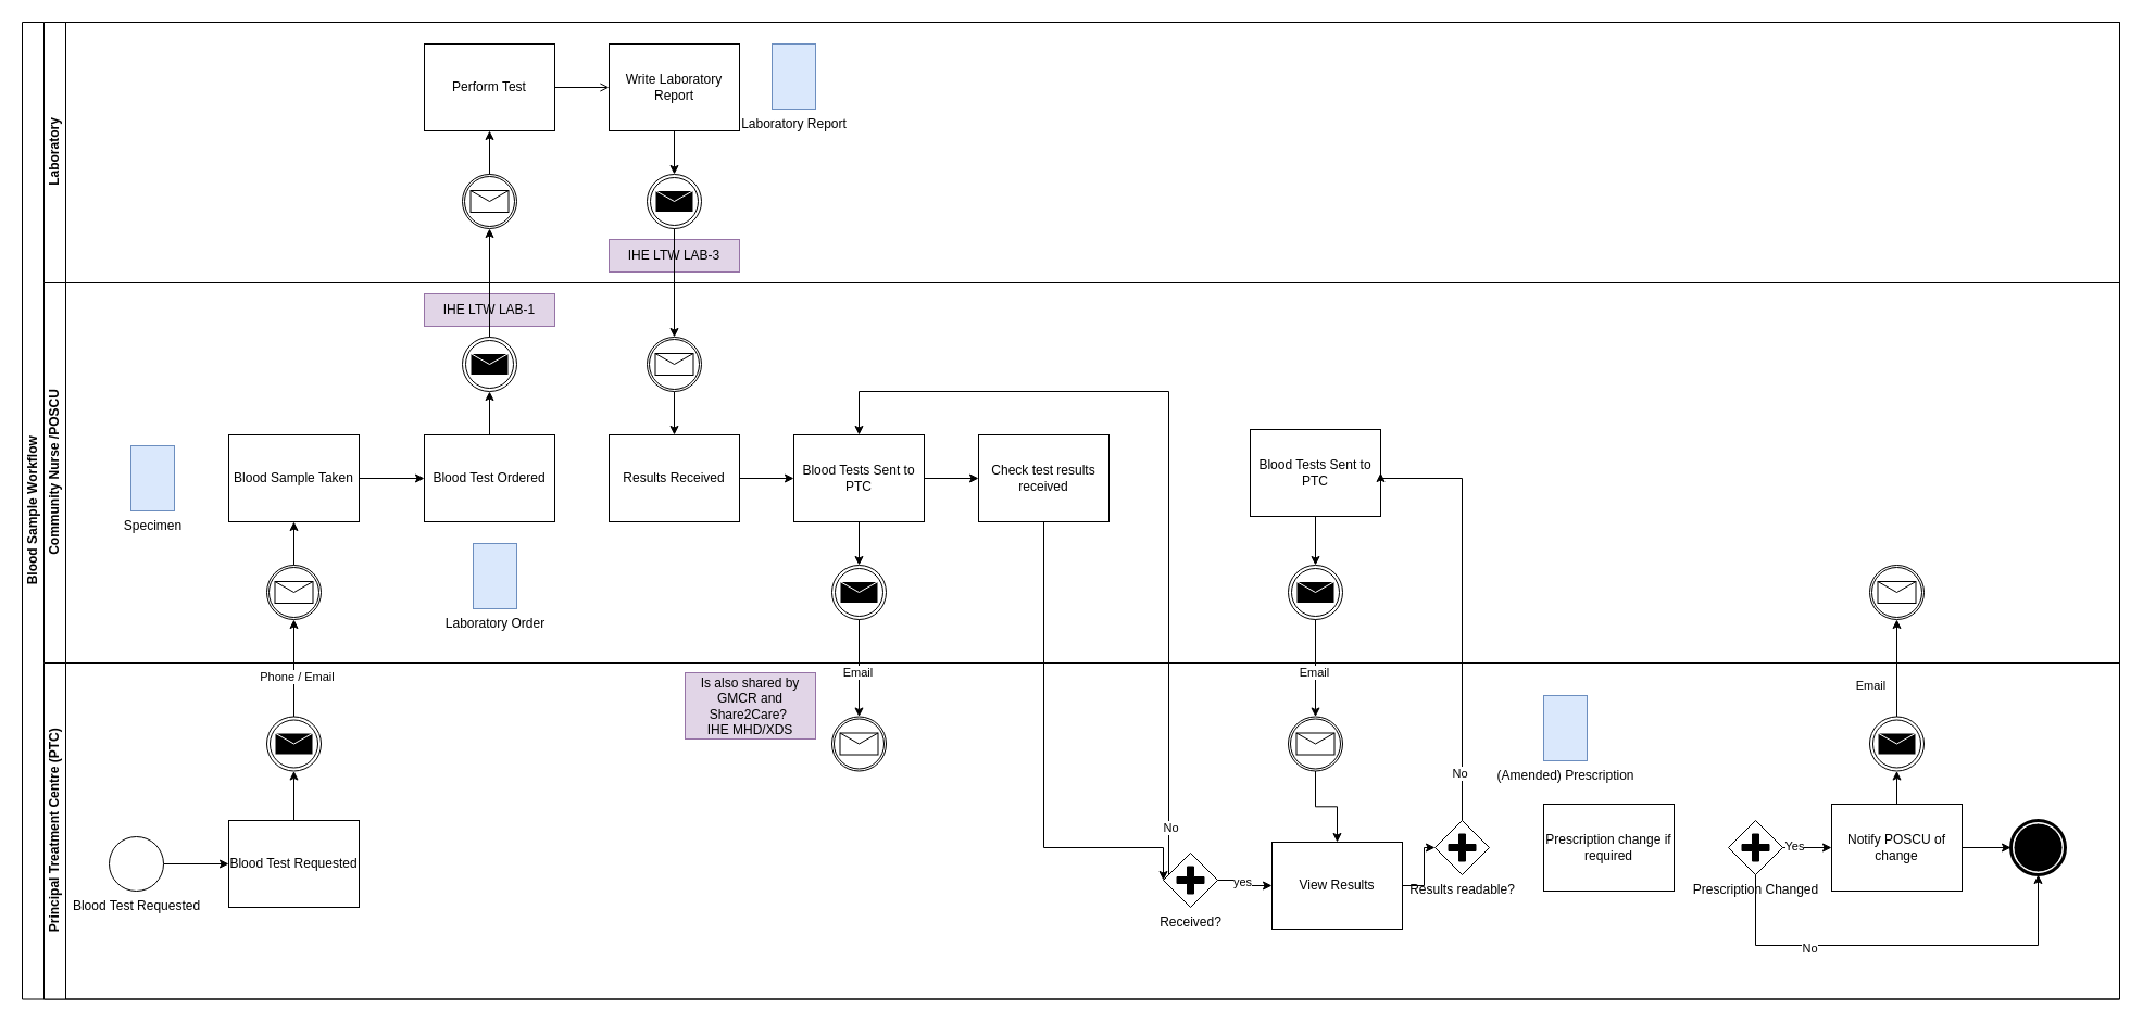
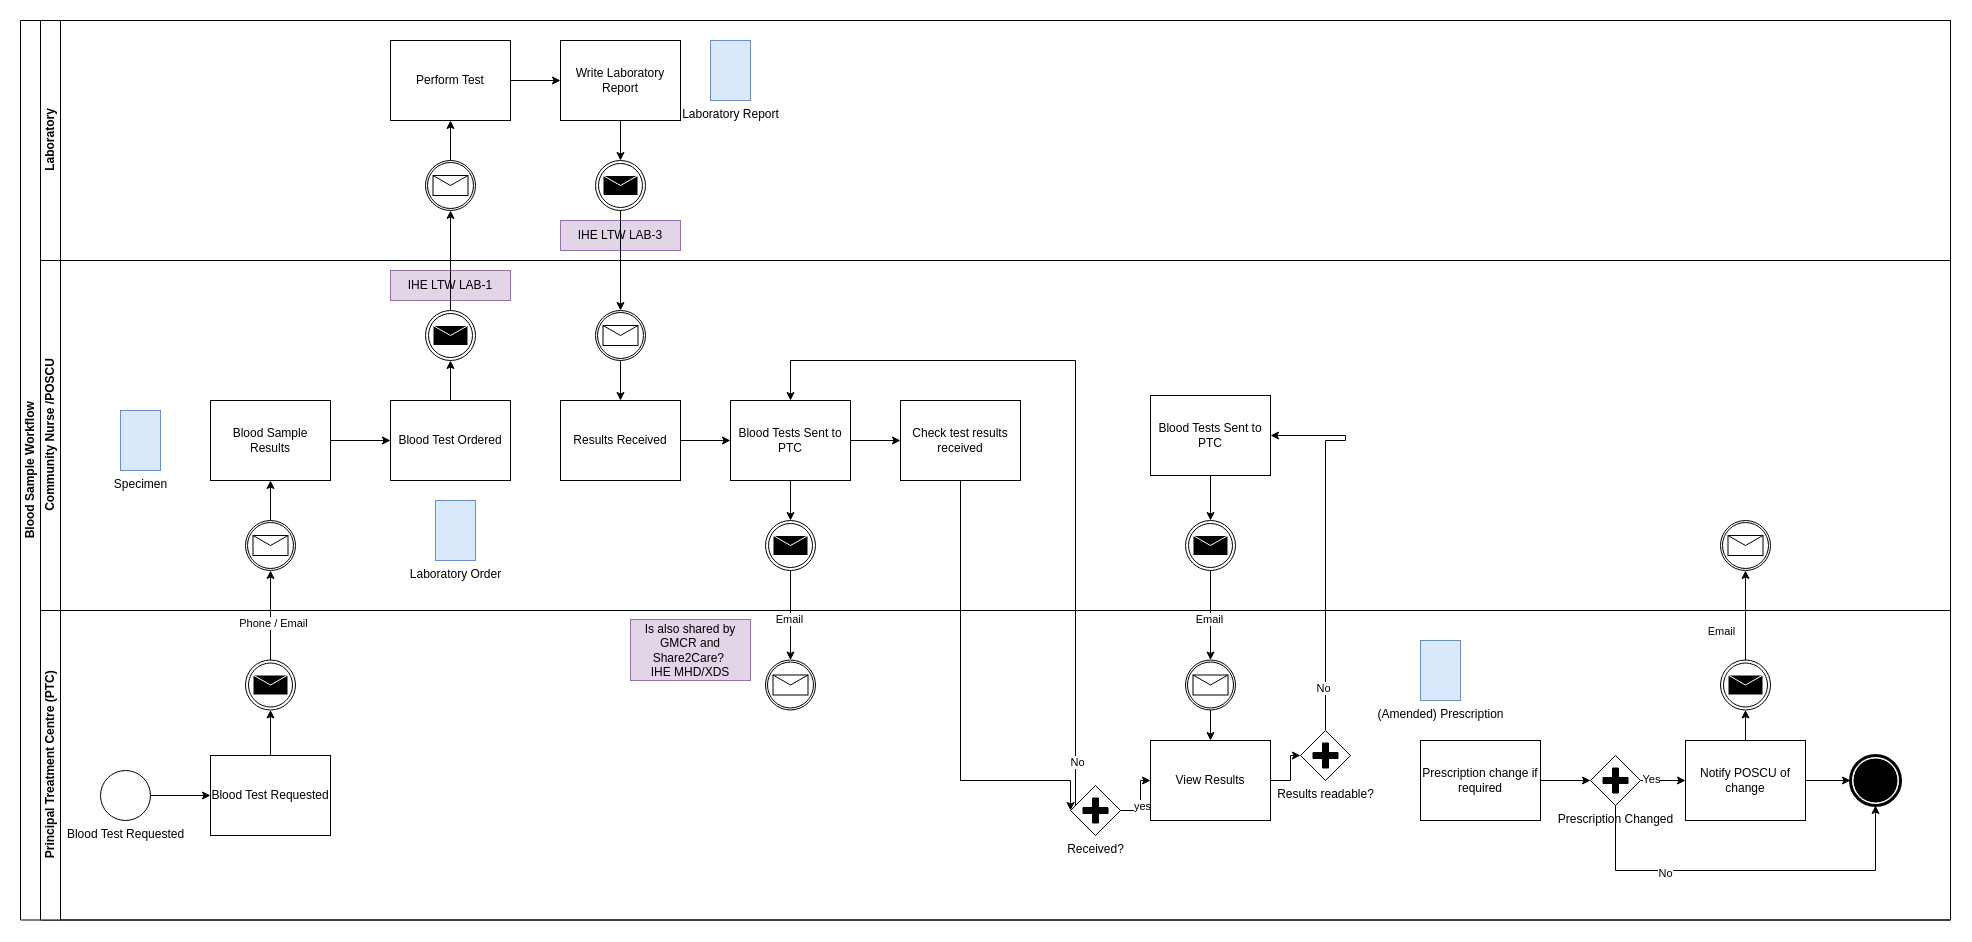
- <mxCell id="80" style="edgeStyle=orthogonalEdgeStyle;rounded=0;orthogonalLoop=1;jettySize=auto;html=1;endArrow=open;" edge="1" parent="1" source="5" target="79"><mxGeometry relative="1" as="geometry" /></mxCell>
+ <mxCell id="80" style="edgeStyle=orthogonalEdgeStyle;rounded=0;orthogonalLoop=1;jettySize=auto;html=1;" edge="1" parent="1" source="5" target="79"><mxGeometry relative="1" as="geometry" /></mxCell>
- <mxCell id="13" value="Blood Sample Taken" style="points=[[0.25,0,0],[0.5,0,0],[0.75,0,0],[1,0.25,0],[1,0.5,0],[1,0.75,0],[0.75,1,0],[0.5,1,0],[0.25,1,0],[0,0.75,0],[0,0.5,0],[0,0.25,0]];shape=mxgraph.bpmn.task2;whiteSpace=wrap;rectStyle=rounded;size=10;html=1;container=1;expand=0;collapsible=0;taskMarker=abstract;" vertex="1" parent="10"><mxGeometry x="170" y="140" width="120" height="80" as="geometry" /></mxCell>
+ <mxCell id="13" value="Blood Sample Results" style="points=[[0.25,0,0],[0.5,0,0],[0.75,0,0],[1,0.25,0],[1,0.5,0],[1,0.75,0],[0.75,1,0],[0.5,1,0],[0.25,1,0],[0,0.75,0],[0,0.5,0],[0,0.25,0]];shape=mxgraph.bpmn.task2;whiteSpace=wrap;rectStyle=rounded;size=10;html=1;container=1;expand=0;collapsible=0;taskMarker=abstract;" vertex="1" parent="10"><mxGeometry x="170" y="140" width="120" height="80" as="geometry" /></mxCell>
- <mxCell id="46" value="Results readable?" style="points=[[0.25,0.25,0],[0.5,0,0],[0.75,0.25,0],[1,0.5,0],[0.75,0.75,0],[0.5,1,0],[0.25,0.75,0],[0,0.5,0]];shape=mxgraph.bpmn.gateway2;html=1;verticalLabelPosition=bottom;labelBackgroundColor=#ffffff;verticalAlign=top;align=center;perimeter=rhombusPerimeter;outlineConnect=0;outline=none;symbol=none;gwType=parallel;" vertex="1" parent="34"><mxGeometry x="1280" y="145" width="50" height="50" as="geometry" /></mxCell>
+ <mxCell id="46" value="Results readable?" style="points=[[0.25,0.25,0],[0.5,0,0],[0.75,0.25,0],[1,0.5,0],[0.75,0.75,0],[0.5,1,0],[0.25,0.75,0],[0,0.5,0]];shape=mxgraph.bpmn.gateway2;html=1;verticalLabelPosition=bottom;labelBackgroundColor=#ffffff;verticalAlign=top;align=center;perimeter=rhombusPerimeter;outlineConnect=0;outline=none;symbol=none;gwType=parallel;" vertex="1" parent="34"><mxGeometry x="1260" y="120" width="50" height="50" as="geometry" /></mxCell>
+ <mxCell id="53" style="edgeStyle=orthogonalEdgeStyle;rounded=0;orthogonalLoop=1;jettySize=auto;html=1;entryX=0;entryY=0.5;entryDx=0;entryDy=0;entryPerimeter=0;" edge="1" parent="34" source="50" target="52"><mxGeometry relative="1" as="geometry" /></mxCell>
- <mxCell id="45" value="View Results" style="points=[[0.25,0,0],[0.5,0,0],[0.75,0,0],[1,0.25,0],[1,0.5,0],[1,0.75,0],[0.75,1,0],[0.5,1,0],[0.25,1,0],[0,0.75,0],[0,0.5,0],[0,0.25,0]];shape=mxgraph.bpmn.task2;whiteSpace=wrap;rectStyle=rounded;size=10;html=1;container=1;expand=0;collapsible=0;taskMarker=abstract;" vertex="1" parent="34"><mxGeometry x="1130" y="165" width="120" height="80" as="geometry" /></mxCell>
+ <mxCell id="45" value="View Results" style="points=[[0.25,0,0],[0.5,0,0],[0.75,0,0],[1,0.25,0],[1,0.5,0],[1,0.75,0],[0.75,1,0],[0.5,1,0],[0.25,1,0],[0,0.75,0],[0,0.5,0],[0,0.25,0]];shape=mxgraph.bpmn.task2;whiteSpace=wrap;rectStyle=rounded;size=10;html=1;container=1;expand=0;collapsible=0;taskMarker=abstract;" vertex="1" parent="34"><mxGeometry x="1110" y="130" width="120" height="80" as="geometry" /></mxCell>
